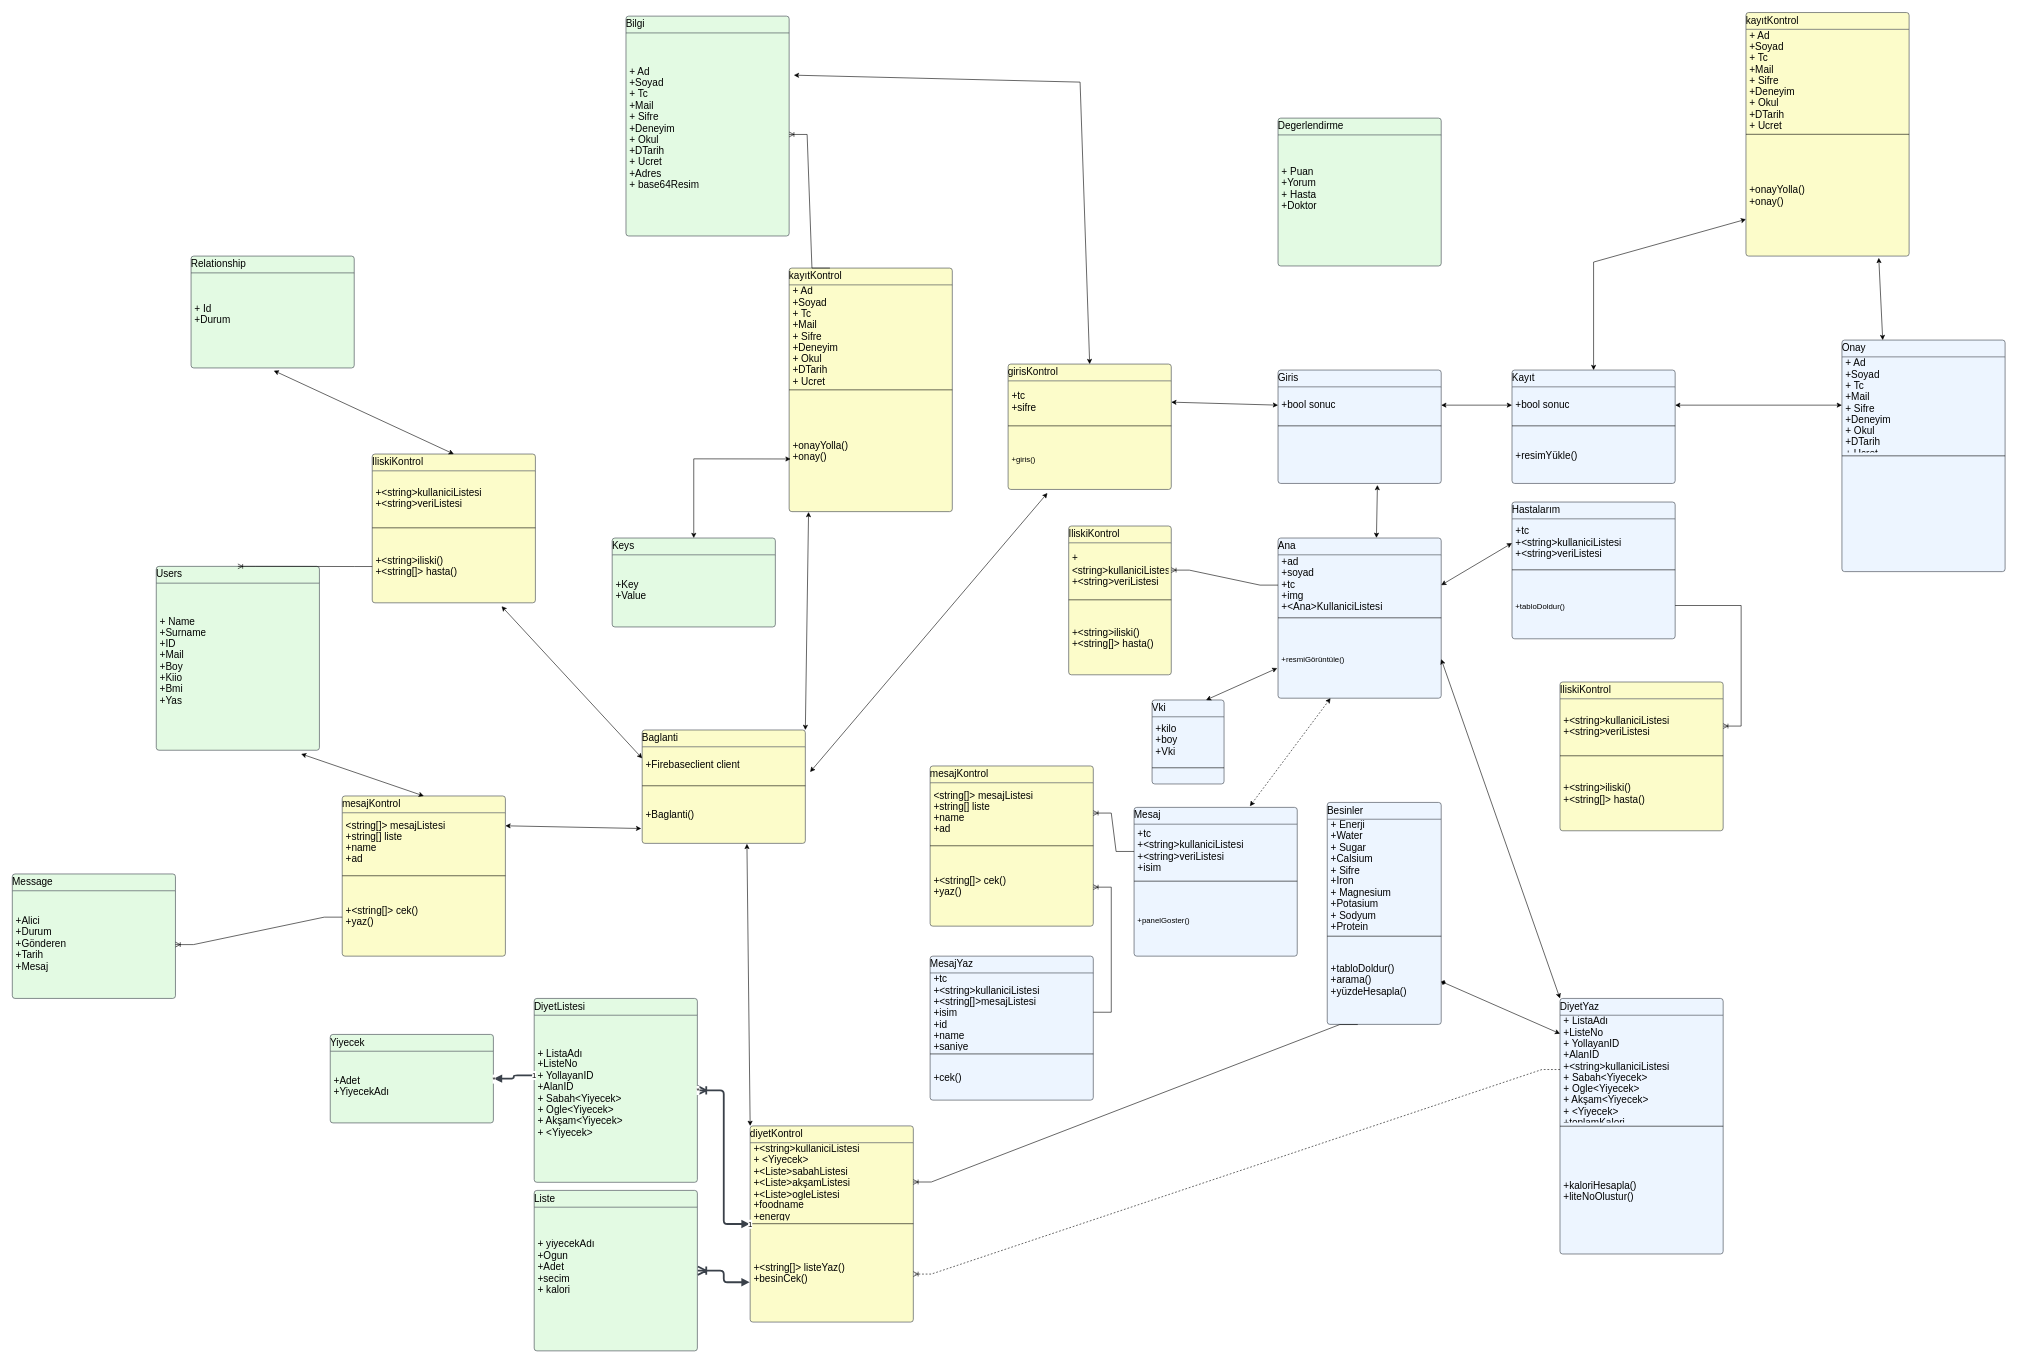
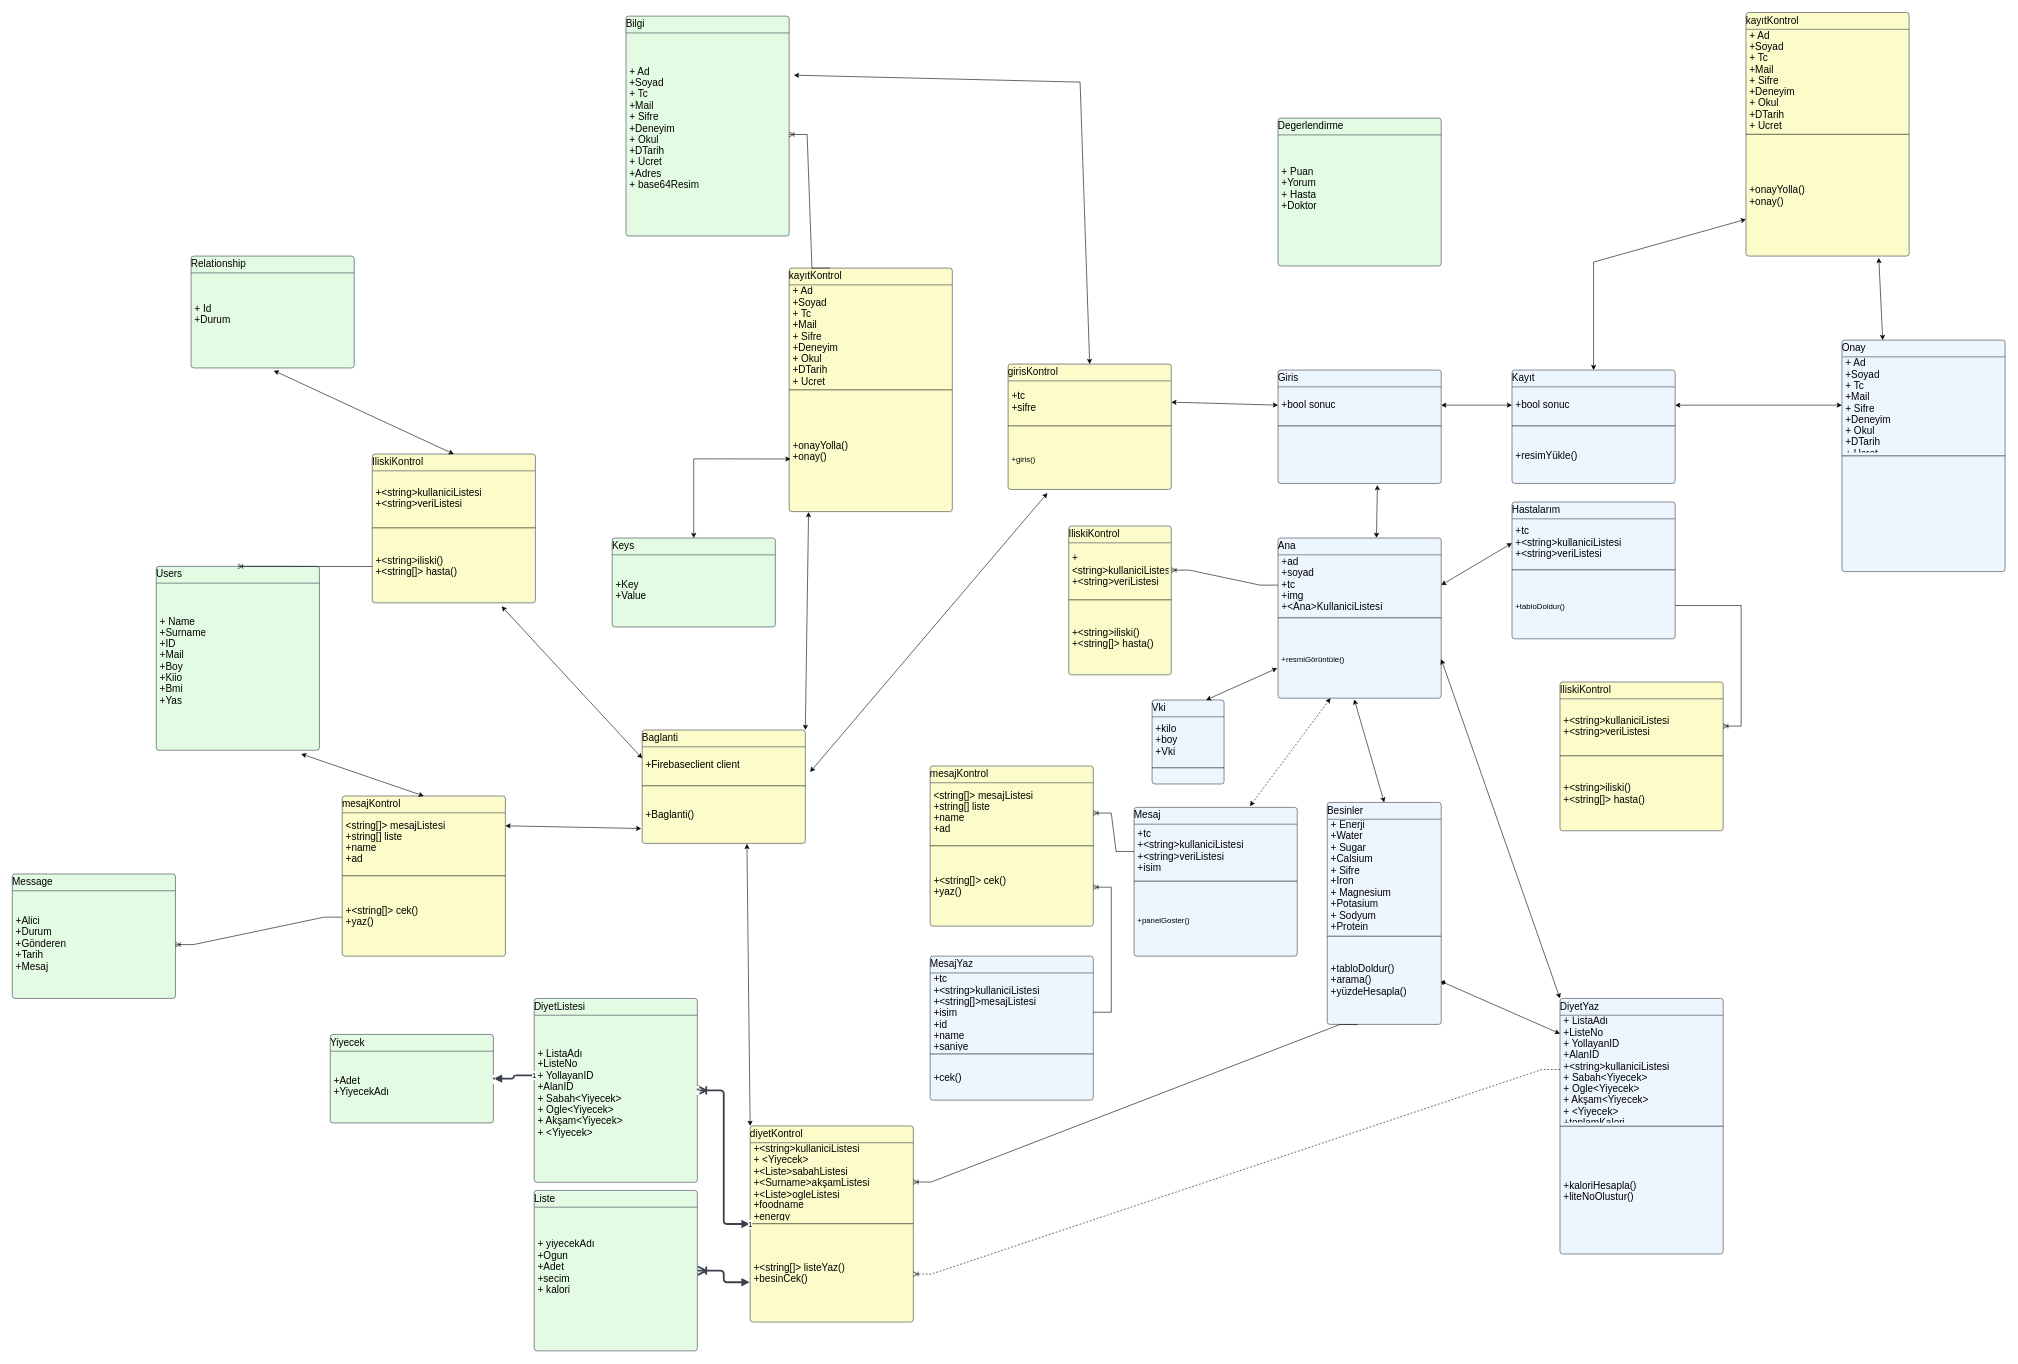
+ <mxCell id="126" value="" style="endArrow=classic;startArrow=classic;html=1;rounded=0;entryX=0.467;entryY=1.015;entryDx=0;entryDy=0;entryPerimeter=0;exitX=0.5;exitY=0;exitDx=0;exitDy=0;" edge="1" parent="1" source="34" target="5"><mxGeometry width="50" height="50" relative="1" as="geometry"><mxPoint x="2140" y="1126" as="sourcePoint" /><mxPoint x="2190" y="1076" as="targetPoint" /></mxGeometry></mxCell>
- <mxCell id="91" value="&lt;div style=&quot;display: flex; justify-content: null; text-align: null; align-items: baseline; font-size: 0; line-height: 1.25;margin-top: -2px;&quot;&gt;&lt;span&gt;&lt;span style=&quot;font-size:16.7px;&quot;&gt;+&amp;lt;string&amp;gt;kullaniciListesi&#10;&lt;/span&gt;&lt;/span&gt;&lt;/div&gt;&lt;div style=&quot;display: flex; justify-content: null; text-align: null; align-items: baseline; font-size: 0; line-height: 1.25;margin-top: -2px;&quot;&gt;&lt;span&gt;&lt;span style=&quot;font-size:16.7px;&quot;&gt;+ &amp;lt;Yiyecek&amp;gt;&#10;&lt;/span&gt;&lt;/span&gt;&lt;/div&gt;&lt;div style=&quot;display: flex; justify-content: null; text-align: null; align-items: baseline; font-size: 0; line-height: 1.25;margin-top: -2px;&quot;&gt;&lt;span&gt;&lt;span style=&quot;font-size:16.7px;&quot;&gt;&lt;span style=&quot;font-size:16.7px;&quot;&gt;+&amp;lt;Liste&amp;gt;sabahListesi&#10;&lt;/span&gt;&lt;/span&gt;&lt;/span&gt;&lt;/div&gt;&lt;div style=&quot;display: flex; justify-content: null; text-align: null; align-items: baseline; font-size: 0; line-height: 1.25;margin-top: -2px;&quot;&gt;&lt;span&gt;&lt;span style=&quot;font-size:16.7px;&quot;&gt;+&amp;lt;Liste&amp;gt;akşamListesi&#10;&lt;/span&gt;&lt;/span&gt;&lt;/div&gt;&lt;div style=&quot;display: flex; justify-content: null; text-align: null; align-items: baseline; font-size: 0; line-height: 1.25;margin-top: -2px;&quot;&gt;&lt;span&gt;&lt;span style=&quot;font-size:16.7px;&quot;&gt;+&amp;lt;Liste&amp;gt;ogleListesi&#10;&lt;/span&gt;&lt;/span&gt;&lt;/div&gt;&lt;div style=&quot;display: flex; justify-content: null; text-align: null; align-items: baseline; font-size: 0; line-height: 1.25;margin-top: -2px;&quot;&gt;&lt;span&gt;&lt;span style=&quot;font-size:16.7px;&quot;&gt;+foodname&#10;&lt;/span&gt;&lt;/span&gt;&lt;/div&gt;&lt;div style=&quot;display: flex; justify-content: null; text-align: null; align-items: baseline; font-size: 0; line-height: 1.25;margin-top: -2px;&quot;&gt;&lt;span&gt;&lt;span style=&quot;font-size:16.7px;&quot;&gt;+energy&lt;/span&gt;&lt;/span&gt;&lt;/div&gt;" style="part=1;html=1;resizeHeight=0;strokeColor=none;fillColor=none;align=left;verticalAlign=middle;spacingLeft=4;spacingRight=4;overflow=hidden;rotatable=0;points=[[0,0.5],[1,0.5]];portConstraint=eastwest;swimlaneFillColor=#fcfcca;strokeOpacity=100;fillOpacity=100;whiteSpace=wrap;fontSize=16.7;" vertex="1" parent="90"><mxGeometry y="28" width="272" height="131" as="geometry" /></mxCell>
+ <mxCell id="91" value="&lt;div style=&quot;display: flex; justify-content: null; text-align: null; align-items: baseline; font-size: 0; line-height: 1.25;margin-top: -2px;&quot;&gt;&lt;span&gt;&lt;span style=&quot;font-size:16.7px;&quot;&gt;+&amp;lt;string&amp;gt;kullaniciListesi&#10;&lt;/span&gt;&lt;/span&gt;&lt;/div&gt;&lt;div style=&quot;display: flex; justify-content: null; text-align: null; align-items: baseline; font-size: 0; line-height: 1.25;margin-top: -2px;&quot;&gt;&lt;span&gt;&lt;span style=&quot;font-size:16.7px;&quot;&gt;+ &amp;lt;Yiyecek&amp;gt;&#10;&lt;/span&gt;&lt;/span&gt;&lt;/div&gt;&lt;div style=&quot;display: flex; justify-content: null; text-align: null; align-items: baseline; font-size: 0; line-height: 1.25;margin-top: -2px;&quot;&gt;&lt;span&gt;&lt;span style=&quot;font-size:16.7px;&quot;&gt;&lt;span style=&quot;font-size:16.7px;&quot;&gt;+&amp;lt;Liste&amp;gt;sabahListesi&#10;&lt;/span&gt;&lt;/span&gt;&lt;/span&gt;&lt;/div&gt;&lt;div style=&quot;display: flex; justify-content: null; text-align: null; align-items: baseline; font-size: 0; line-height: 1.25;margin-top: -2px;&quot;&gt;&lt;span&gt;&lt;span style=&quot;font-size:16.7px;&quot;&gt;+&amp;lt;Surname&amp;gt;akşamListesi&#10;&lt;/span&gt;&lt;/span&gt;&lt;/div&gt;&lt;div style=&quot;display: flex; justify-content: null; text-align: null; align-items: baseline; font-size: 0; line-height: 1.25;margin-top: -2px;&quot;&gt;&lt;span&gt;&lt;span style=&quot;font-size:16.7px;&quot;&gt;+&amp;lt;Liste&amp;gt;ogleListesi&#10;&lt;/span&gt;&lt;/span&gt;&lt;/div&gt;&lt;div style=&quot;display: flex; justify-content: null; text-align: null; align-items: baseline; font-size: 0; line-height: 1.25;margin-top: -2px;&quot;&gt;&lt;span&gt;&lt;span style=&quot;font-size:16.7px;&quot;&gt;+foodname&#10;&lt;/span&gt;&lt;/span&gt;&lt;/div&gt;&lt;div style=&quot;display: flex; justify-content: null; text-align: null; align-items: baseline; font-size: 0; line-height: 1.25;margin-top: -2px;&quot;&gt;&lt;span&gt;&lt;span style=&quot;font-size:16.7px;&quot;&gt;+energy&lt;/span&gt;&lt;/span&gt;&lt;/div&gt;" style="part=1;html=1;resizeHeight=0;strokeColor=none;fillColor=none;align=left;verticalAlign=middle;spacingLeft=4;spacingRight=4;overflow=hidden;rotatable=0;points=[[0,0.5],[1,0.5]];portConstraint=eastwest;swimlaneFillColor=#fcfcca;strokeOpacity=100;fillOpacity=100;whiteSpace=wrap;fontSize=16.7;" vertex="1" parent="90"><mxGeometry y="28" width="272" height="131" as="geometry" /></mxCell>
